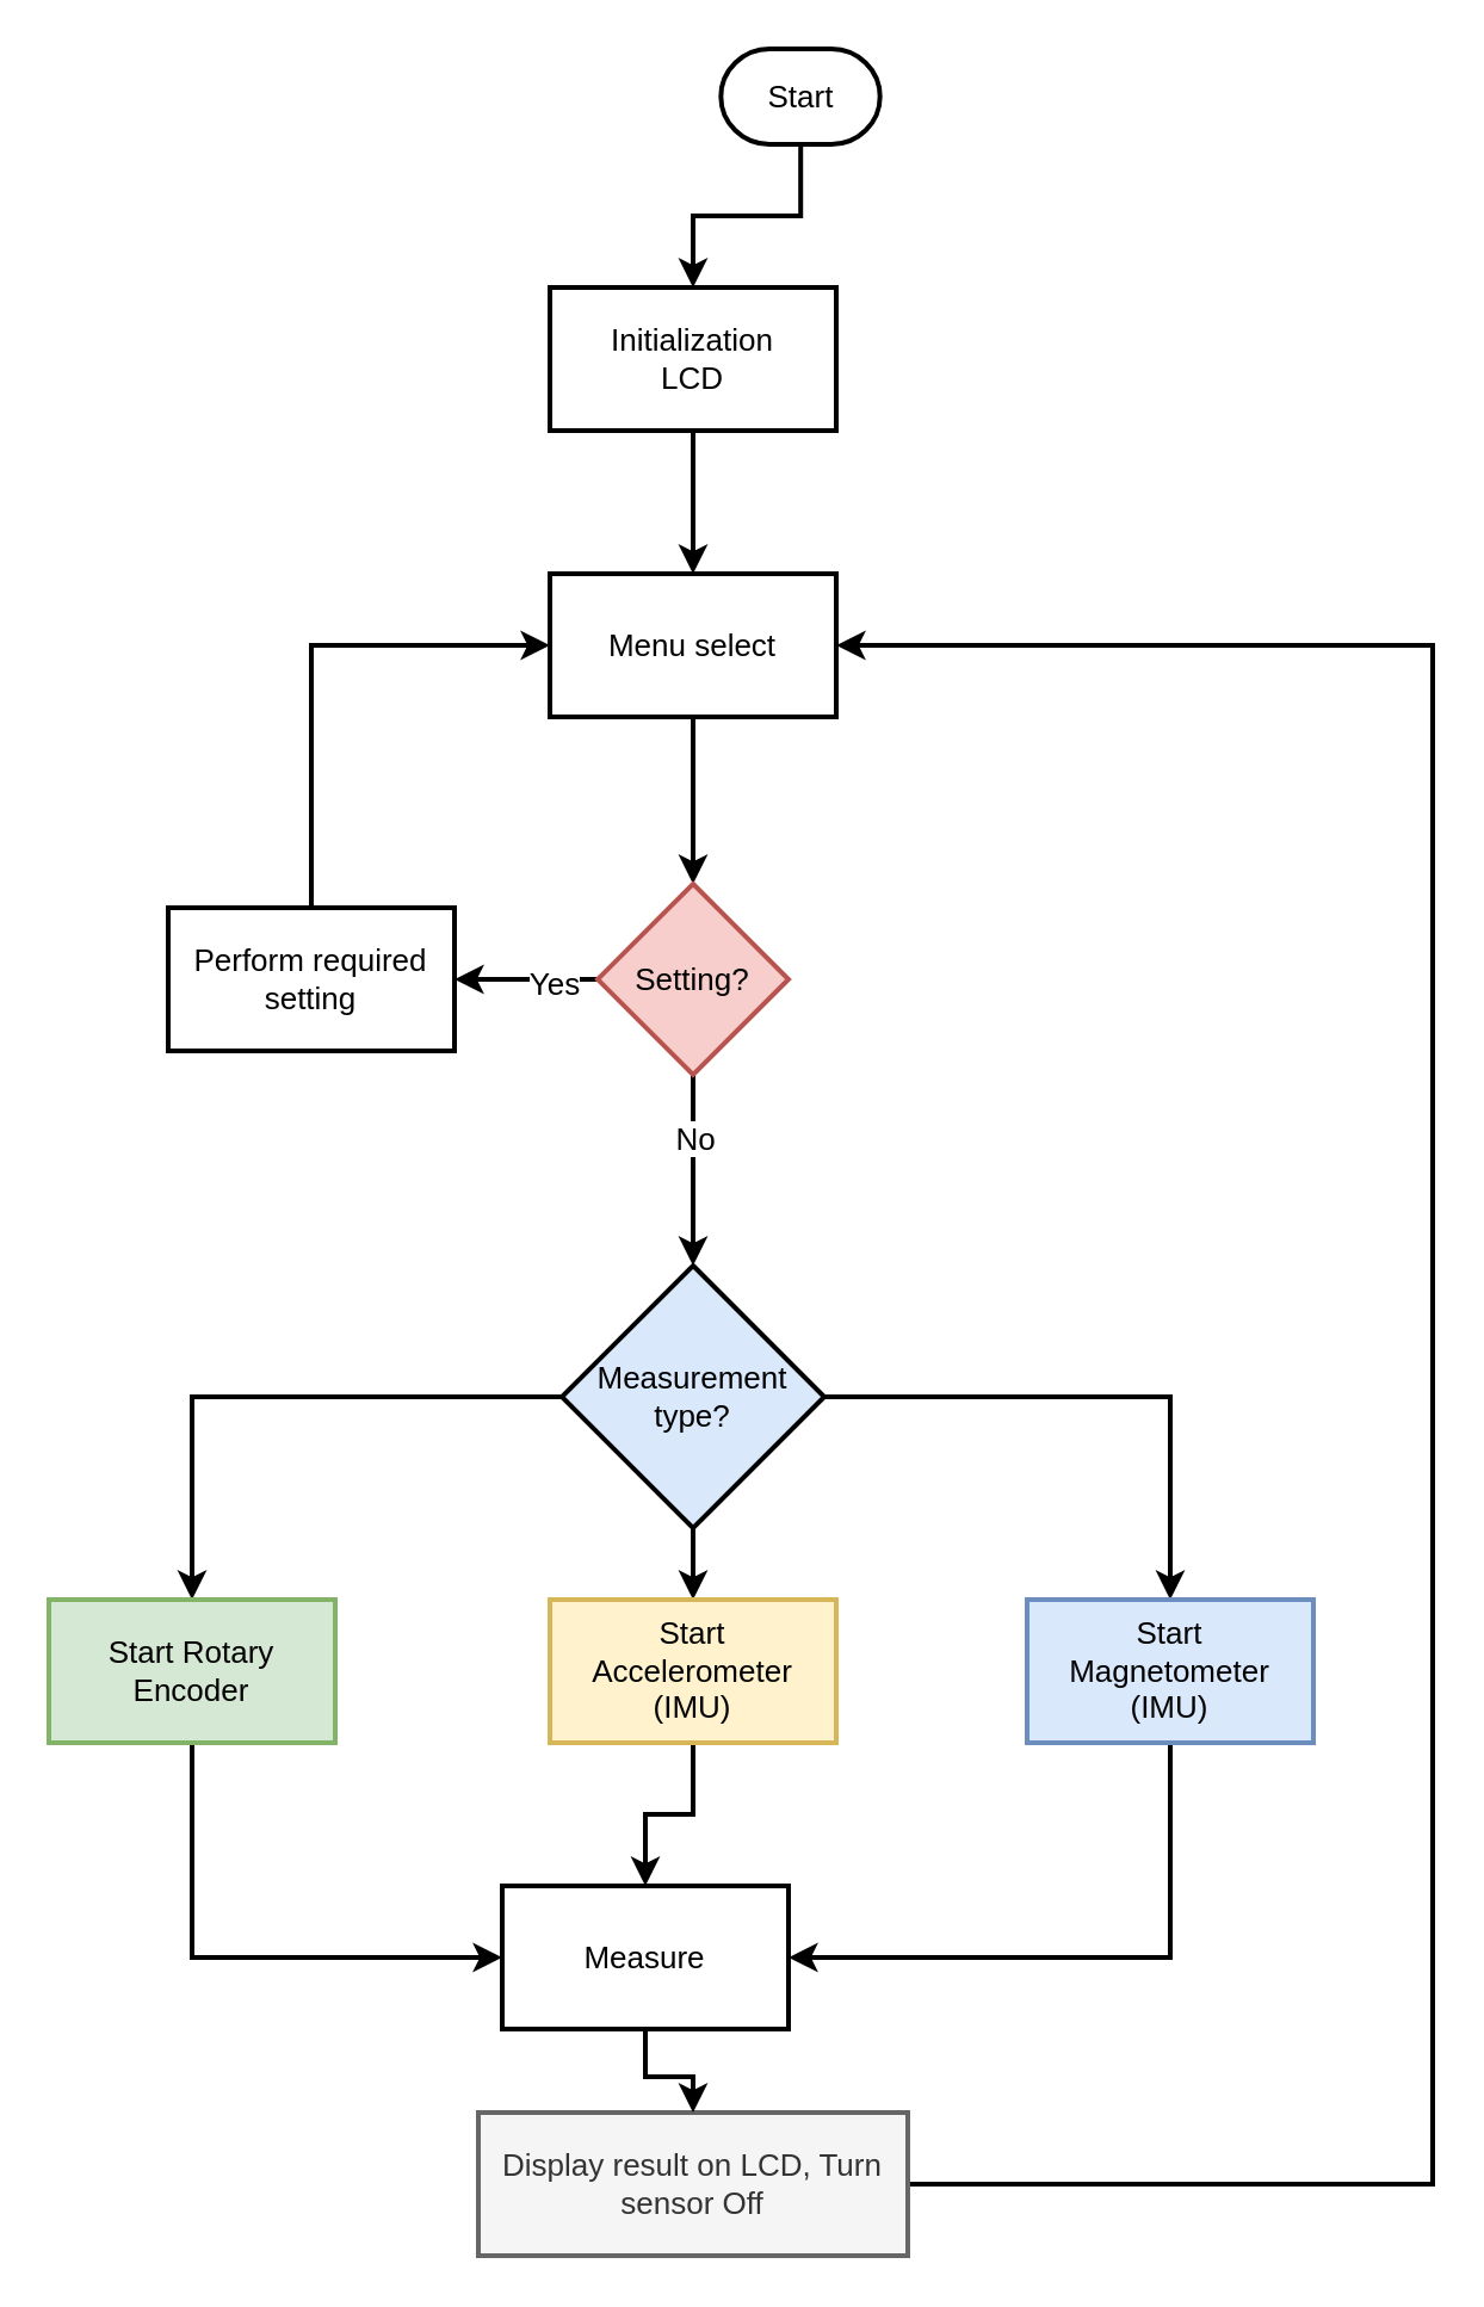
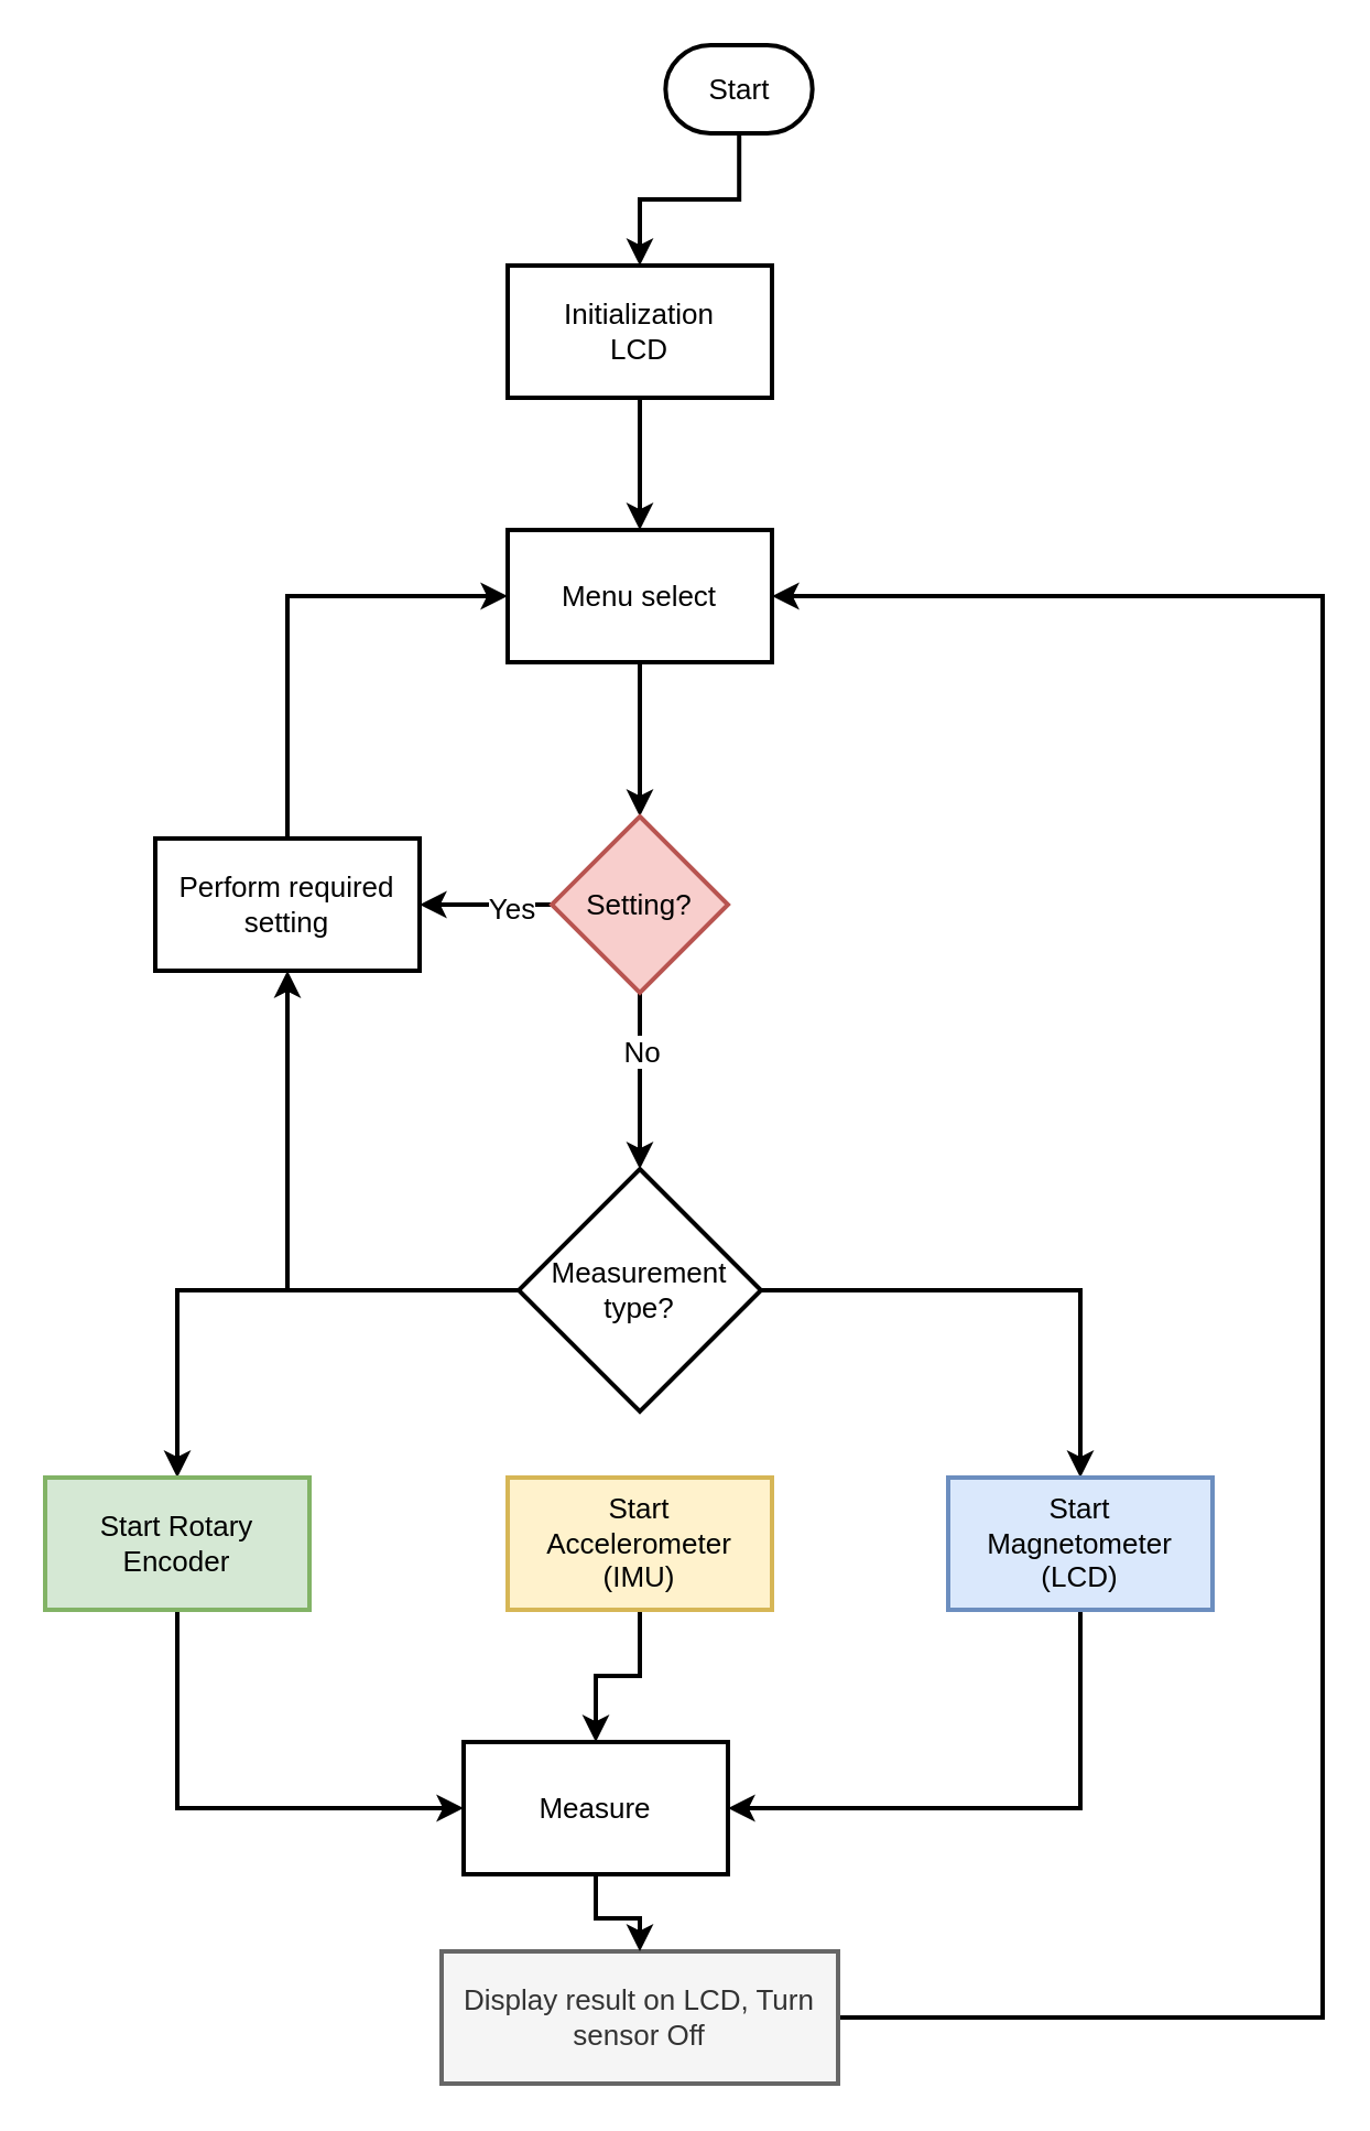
- <mxCell id="16" value="Measurement type?" style="rhombus;whiteSpace=wrap;html=1;fontSize=13;strokeWidth=2;shadow=0;sketch=0;fillColor=#dae8fc;" parent="1" vertex="1"><mxGeometry x="235" y="530" width="110" height="110" as="geometry" /></mxCell>
+ <mxCell id="16" value="Measurement type?" style="rhombus;whiteSpace=wrap;html=1;fontSize=13;strokeWidth=2;shadow=0;sketch=0;" parent="1" vertex="1"><mxGeometry x="235" y="530" width="110" height="110" as="geometry" /></mxCell>
- <mxCell id="14" value="" style="edgeStyle=orthogonalEdgeStyle;rounded=0;orthogonalLoop=1;jettySize=auto;html=1;strokeWidth=2;" parent="1" source="16" target="22" edge="1"><mxGeometry relative="1" as="geometry" /></mxCell>
+ <mxCell id="14" value="" style="edgeStyle=orthogonalEdgeStyle;rounded=0;orthogonalLoop=1;jettySize=auto;html=1;strokeWidth=2;" parent="1" source="16" target="18" edge="1"><mxGeometry relative="1" as="geometry" /></mxCell>
- <mxCell id="24" value="&lt;span style=&quot;font-family: &amp;#34;helvetica&amp;#34;&quot;&gt;Start&lt;/span&gt;&lt;br style=&quot;font-family: &amp;#34;helvetica&amp;#34;&quot;&gt;&lt;span style=&quot;font-family: &amp;#34;helvetica&amp;#34;&quot;&gt;Magnetometer&lt;/span&gt;&lt;br style=&quot;font-family: &amp;#34;helvetica&amp;#34;&quot;&gt;&lt;span style=&quot;font-family: &amp;#34;helvetica&amp;#34;&quot;&gt;(IMU)&lt;/span&gt;" style="whiteSpace=wrap;html=1;fontSize=13;strokeWidth=2;shadow=0;sketch=0;fillColor=#dae8fc;strokeColor=#6c8ebf;" parent="1" vertex="1"><mxGeometry x="430" y="670" width="120" height="60" as="geometry" /></mxCell>
+ <mxCell id="24" value="&lt;span style=&quot;font-family: &amp;#34;helvetica&amp;#34;&quot;&gt;Start&lt;/span&gt;&lt;br style=&quot;font-family: &amp;#34;helvetica&amp;#34;&quot;&gt;&lt;span style=&quot;font-family: &amp;#34;helvetica&amp;#34;&quot;&gt;Magnetometer&lt;/span&gt;&lt;br style=&quot;font-family: &amp;#34;helvetica&amp;#34;&quot;&gt;&lt;span style=&quot;font-family: &amp;#34;helvetica&amp;#34;&quot;&gt;(LCD)&lt;/span&gt;" style="whiteSpace=wrap;html=1;fontSize=13;strokeWidth=2;shadow=0;sketch=0;fillColor=#dae8fc;strokeColor=#6c8ebf;" parent="1" vertex="1"><mxGeometry x="430" y="670" width="120" height="60" as="geometry" /></mxCell>
